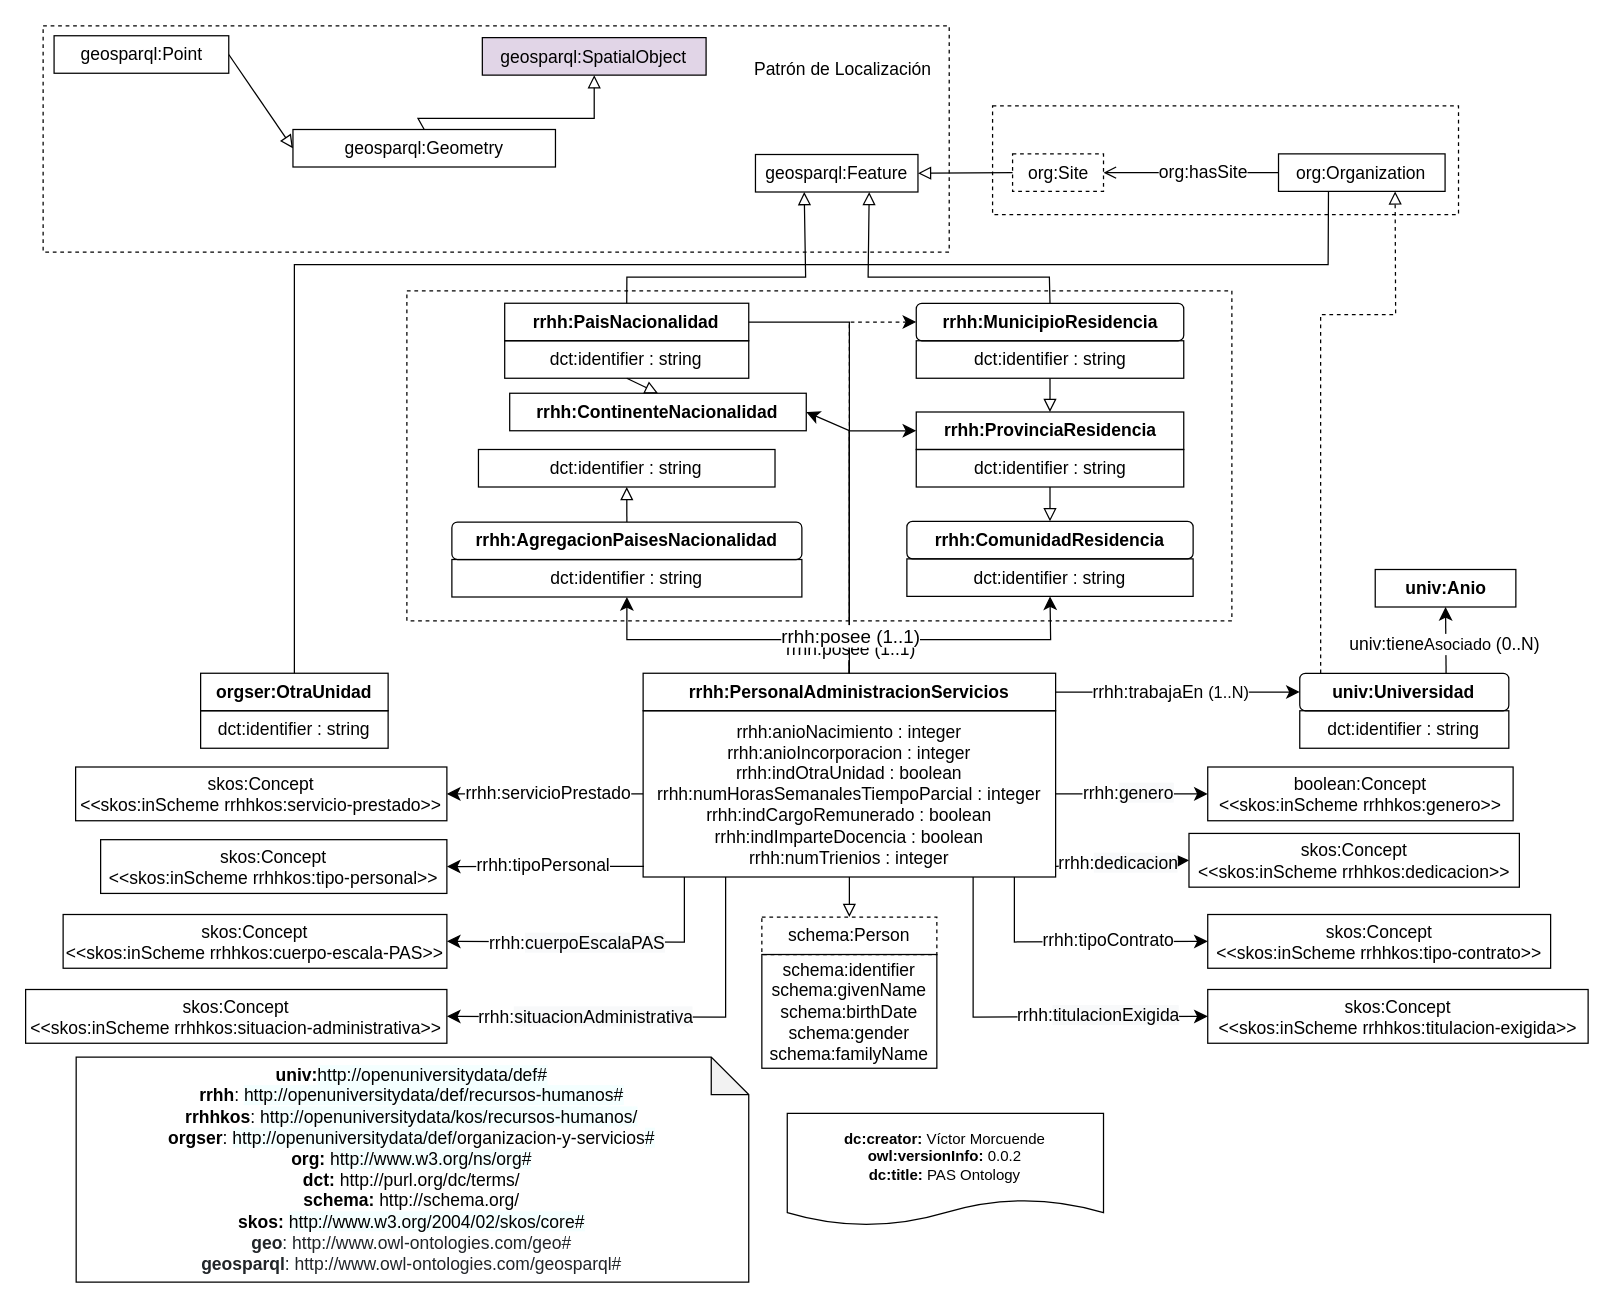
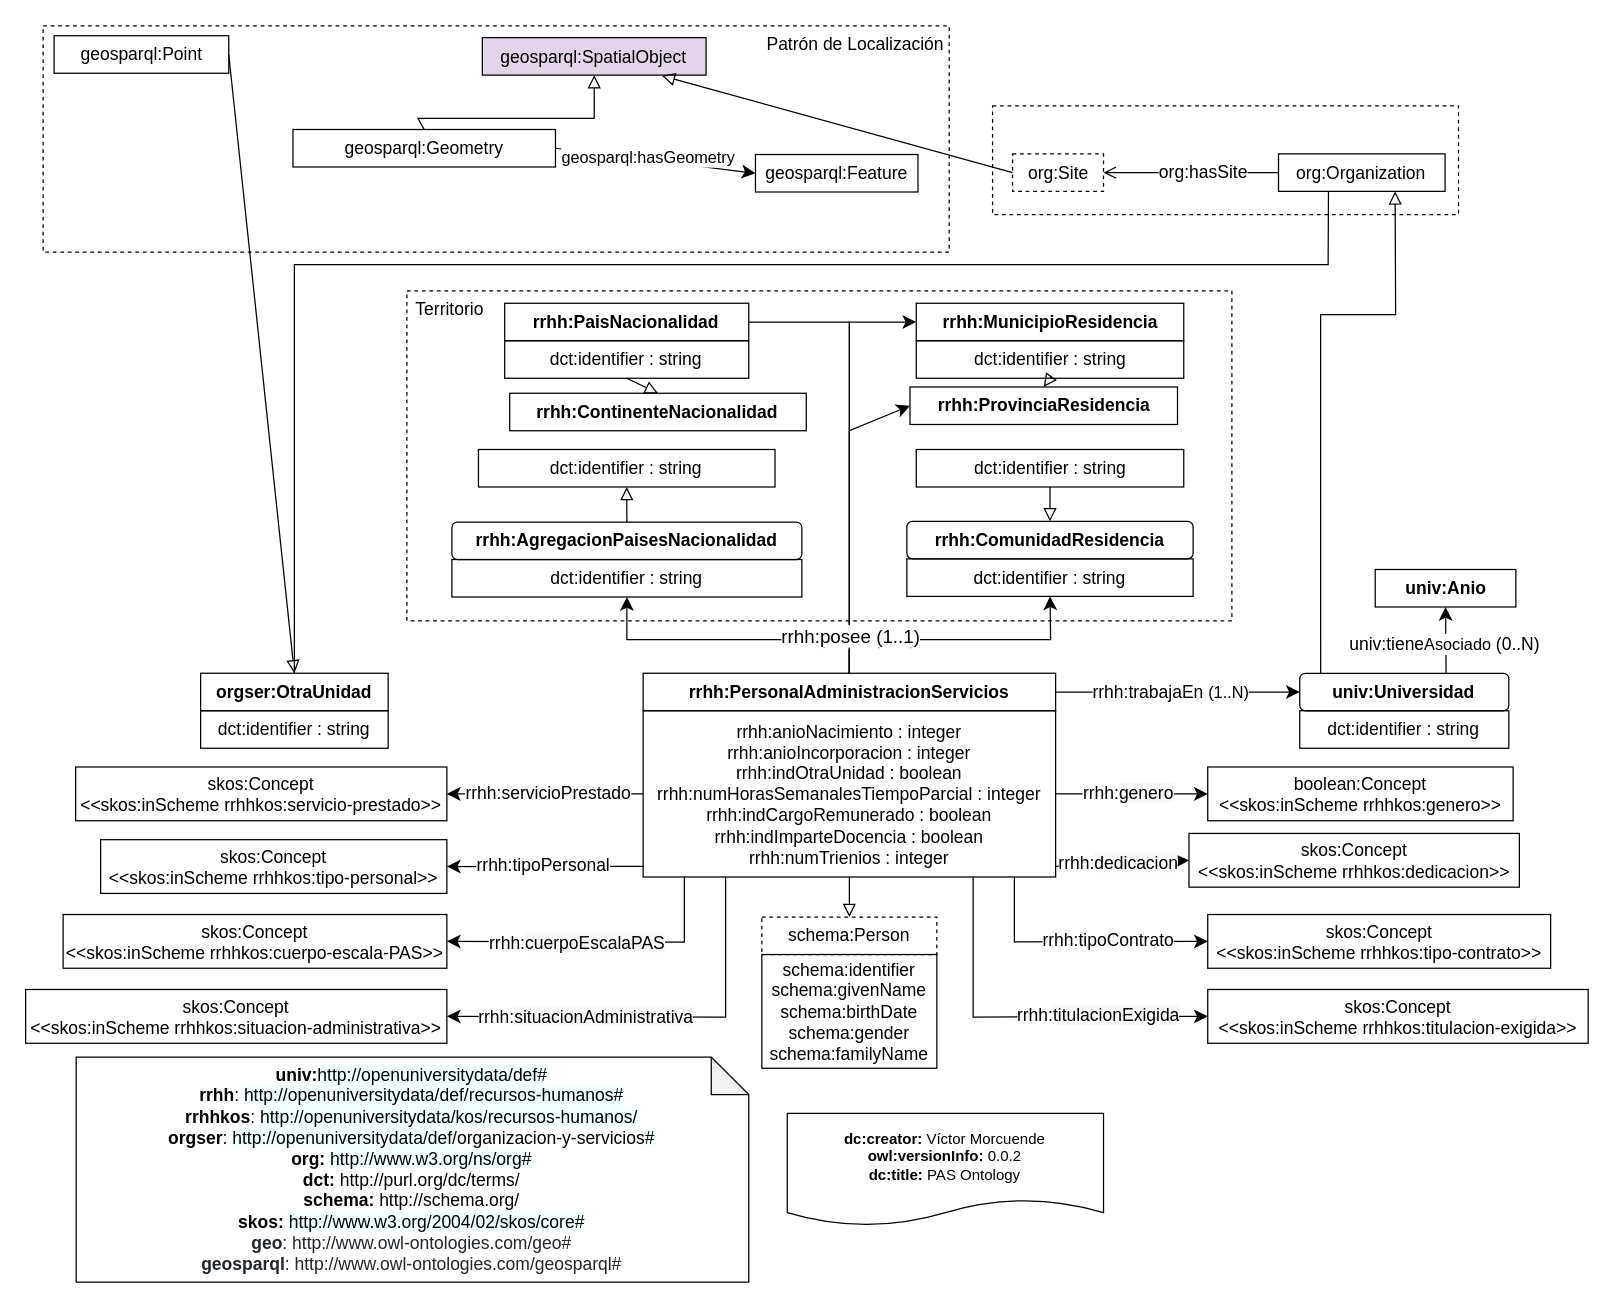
- <mxCell id="51" value="&lt;font style=&quot;font-size: 14px&quot;&gt;Patrón de Localización&lt;/font&gt;" style="text;html=1;strokeColor=none;fillColor=none;align=center;verticalAlign=middle;whiteSpace=wrap;rounded=0;dashed=1;" parent="1" vertex="1"><mxGeometry x="598.87" y="40" width="150" height="30" as="geometry" /></mxCell>
+ <mxCell id="51" value="&lt;font style=&quot;font-size: 14px&quot;&gt;Patrón de Localización&lt;/font&gt;" style="text;html=1;strokeColor=none;fillColor=none;align=center;verticalAlign=middle;whiteSpace=wrap;rounded=0;dashed=1;" parent="1" vertex="1"><mxGeometry x="608.87" y="20" width="150" height="30" as="geometry" /></mxCell>
- <mxCell id="55" value="" style="endArrow=block;html=1;fontColor=#000099;exitX=1;exitY=0.5;exitDx=0;exitDy=0;endFill=0;entryX=0;entryY=0.5;entryDx=0;entryDy=0;endSize=8;arcSize=0;rounded=0;fontSize=14;" parent="1" source="63" target="60" edge="1"><mxGeometry width="50" height="50" relative="1" as="geometry"><mxPoint x="-41.63" y="355" as="sourcePoint" /><mxPoint x="328.12" y="183.5" as="targetPoint" /></mxGeometry></mxCell>
+ <mxCell id="55" value="" style="endArrow=block;html=1;fontColor=#000099;exitX=1;exitY=0.5;exitDx=0;exitDy=0;endFill=0;endSize=8;arcSize=0;rounded=0;fontSize=14;" parent="1" source="63" target="10" edge="1"><mxGeometry width="50" height="50" relative="1" as="geometry"><mxPoint x="-41.63" y="355" as="sourcePoint" /><mxPoint x="328.12" y="183.5" as="targetPoint" /></mxGeometry></mxCell>
+ <mxCell id="53" value="" style="endArrow=classic;html=1;exitX=1;exitY=0.5;exitDx=0;exitDy=0;entryX=0;entryY=0.5;entryDx=0;entryDy=0;endSize=8;arcSize=0;rounded=0;fontSize=14;" parent="1" source="60" target="61" edge="1"><mxGeometry width="50" height="50" relative="1" as="geometry"><mxPoint x="428.87" y="138.5" as="sourcePoint" /><mxPoint x="598.87" y="138.5" as="targetPoint" /></mxGeometry></mxCell>
+ <mxCell id="54" value="&lt;span style=&quot;font-size: 13px&quot;&gt;geosparql:hasGeometry&lt;/span&gt;" style="text;html=1;align=center;verticalAlign=middle;resizable=0;points=[];labelBackgroundColor=#ffffff;fontSize=14;fillColor=none;" parent="53" vertex="1" connectable="0"><mxGeometry x="-0.127" relative="1" as="geometry"><mxPoint x="4" y="-2" as="offset" /></mxGeometry></mxCell>
- <mxCell id="62" value="" style="endArrow=block;html=1;fontColor=#000099;exitX=0;exitY=0.5;exitDx=0;exitDy=0;endFill=0;entryX=1;entryY=0.5;entryDx=0;entryDy=0;endSize=8;arcSize=0;rounded=0;fontSize=14;" parent="1" source="56" target="61" edge="1"><mxGeometry width="50" height="50" relative="1" as="geometry"><mxPoint x="343.865" y="214" as="sourcePoint" /><mxPoint x="343.86" y="183.5" as="targetPoint" /></mxGeometry></mxCell>
+ <mxCell id="62" value="" style="endArrow=block;html=1;fontColor=#000099;exitX=0;exitY=0.5;exitDx=0;exitDy=0;endFill=0;endSize=8;arcSize=0;rounded=0;fontSize=14;" parent="1" source="56" target="50" edge="1"><mxGeometry width="50" height="50" relative="1" as="geometry"><mxPoint x="343.865" y="214" as="sourcePoint" /><mxPoint x="343.86" y="183.5" as="targetPoint" /></mxGeometry></mxCell>
- <mxCell id="13" value="" style="endArrow=block;html=1;fontColor=#000099;endFill=0;endSize=8;arcSize=0;rounded=0;entryX=0.3;entryY=1;entryDx=0;entryDy=0;exitX=0.5;exitY=0;exitDx=0;exitDy=0;" parent="1" source="12" target="61" edge="1"><mxGeometry width="50" height="50" relative="1" as="geometry"><mxPoint x="160.76" y="383" as="sourcePoint" /><mxPoint x="597.9" y="129" as="targetPoint" /><Array as="points"><mxPoint x="501" y="221" /><mxPoint x="644" y="221" /></Array></mxGeometry></mxCell>
- <mxCell id="24" value="" style="endArrow=block;html=1;fontColor=#000099;endFill=0;endSize=8;arcSize=0;rounded=0;entryX=0.7;entryY=1;entryDx=0;entryDy=0;exitX=0.5;exitY=0;exitDx=0;exitDy=0;" parent="1" source="23" target="61" edge="1"><mxGeometry width="50" height="50" relative="1" as="geometry"><mxPoint x="743.25" y="313" as="sourcePoint" /><mxPoint x="669.5" y="129" as="targetPoint" /><Array as="points"><mxPoint x="839" y="221" /><mxPoint x="694" y="221" /></Array></mxGeometry></mxCell>
+ <mxCell id="65" value="&lt;font style=&quot;font-size: 14px&quot;&gt;Territorio&lt;/font&gt;" style="text;html=1;strokeColor=none;fillColor=none;align=center;verticalAlign=middle;whiteSpace=wrap;rounded=0;dashed=1;" parent="1" vertex="1"><mxGeometry x="325" y="232" width="69" height="30" as="geometry" /></mxCell>
- <mxCell id="89" value="" style="endArrow=classic;html=1;endSize=8;arcSize=0;rounded=0;fontFamily=Helvetica;fontSize=14;exitX=0.5;exitY=0;exitDx=0;exitDy=0;entryX=0;entryY=0.5;entryDx=0;entryDy=0;dashed=1;" parent="1" source="39" target="23" edge="1"><mxGeometry width="50" height="50" relative="1" as="geometry"><mxPoint x="688.985" y="569" as="sourcePoint" /><mxPoint x="608.5" y="267" as="targetPoint" /><Array as="points"><mxPoint x="679" y="257" /></Array></mxGeometry></mxCell>
+ <mxCell id="89" value="" style="endArrow=classic;html=1;endSize=8;arcSize=0;rounded=0;fontFamily=Helvetica;fontSize=14;exitX=0.5;exitY=0;exitDx=0;exitDy=0;entryX=0;entryY=0.5;entryDx=0;entryDy=0;" parent="1" source="39" target="23" edge="1"><mxGeometry width="50" height="50" relative="1" as="geometry"><mxPoint x="688.985" y="569" as="sourcePoint" /><mxPoint x="608.5" y="267" as="targetPoint" /><Array as="points"><mxPoint x="679" y="257" /></Array></mxGeometry></mxCell>
- <mxCell id="23" value="&lt;b&gt;&lt;span style=&quot;background-color: rgb(255, 255, 255);&quot;&gt;rrhh&lt;/span&gt;&lt;/b&gt;&lt;b&gt;:MunicipioR&lt;/b&gt;&lt;b&gt;esidencia&lt;/b&gt;" style="whiteSpace=wrap;html=1;snapToPoint=1;points=[[0.1,0],[0.2,0],[0.3,0],[0.4,0],[0.5,0],[0.6,0],[0.7,0],[0.8,0],[0.9,0],[0,0.1],[0,0.3],[0,0.5],[0,0.7],[0,0.9],[0.1,1],[0.2,1],[0.3,1],[0.4,1],[0.5,1],[0.6,1],[0.7,1],[0.8,1],[0.9,1],[1,0.1],[1,0.3],[1,0.5],[1,0.7],[1,0.9]];fontFamily=Helvetica;fontSize=14;fillColor=none;rounded=1;" parent="1" vertex="1"><mxGeometry x="732.5" y="242" width="214" height="30" as="geometry" /></mxCell>
+ <mxCell id="23" value="&lt;b&gt;&lt;span style=&quot;background-color: rgb(255, 255, 255);&quot;&gt;rrhh&lt;/span&gt;&lt;/b&gt;&lt;b&gt;:MunicipioR&lt;/b&gt;&lt;b&gt;esidencia&lt;/b&gt;" style="rounded=0;whiteSpace=wrap;html=1;snapToPoint=1;points=[[0.1,0],[0.2,0],[0.3,0],[0.4,0],[0.5,0],[0.6,0],[0.7,0],[0.8,0],[0.9,0],[0,0.1],[0,0.3],[0,0.5],[0,0.7],[0,0.9],[0.1,1],[0.2,1],[0.3,1],[0.4,1],[0.5,1],[0.6,1],[0.7,1],[0.8,1],[0.9,1],[1,0.1],[1,0.3],[1,0.5],[1,0.7],[1,0.9]];fontFamily=Helvetica;fontSize=14;fillColor=none;" parent="1" vertex="1"><mxGeometry x="732.5" y="242" width="214" height="30" as="geometry" /></mxCell>
- <mxCell id="64" value="" style="endArrow=block;html=1;fontColor=#000099;endFill=0;endSize=8;arcSize=0;rounded=0;entryX=0.7;entryY=1;entryDx=0;entryDy=0;exitX=0.1;exitY=0;exitDx=0;exitDy=0;dashed=1;" parent="1" source="6" target="57" edge="1"><mxGeometry width="50" height="50" relative="1" as="geometry"><mxPoint x="1104" y="551" as="sourcePoint" /><mxPoint x="1074" y="221" as="targetPoint" /><Array as="points"><mxPoint x="1056" y="251" /><mxPoint x="1116" y="251" /></Array></mxGeometry></mxCell>
+ <mxCell id="64" value="" style="endArrow=block;html=1;fontColor=#000099;endFill=0;endSize=8;arcSize=0;rounded=0;entryX=0.7;entryY=1;entryDx=0;entryDy=0;exitX=0.1;exitY=0;exitDx=0;exitDy=0;" parent="1" source="6" target="57" edge="1"><mxGeometry width="50" height="50" relative="1" as="geometry"><mxPoint x="1104" y="551" as="sourcePoint" /><mxPoint x="1074" y="221" as="targetPoint" /><Array as="points"><mxPoint x="1056" y="251" /><mxPoint x="1116" y="251" /></Array></mxGeometry></mxCell>
- <mxCell id="85" value="" style="endArrow=classic;html=1;endSize=8;arcSize=0;rounded=0;fontFamily=Helvetica;fontSize=14;exitX=0.5;exitY=0;exitDx=0;exitDy=0;entryX=1;entryY=0.5;entryDx=0;entryDy=0;" parent="1" source="39" target="15" edge="1"><mxGeometry width="50" height="50" relative="1" as="geometry"><mxPoint x="688.985" y="569" as="sourcePoint" /><mxPoint x="742.5" y="354" as="targetPoint" /><Array as="points"><mxPoint x="679" y="344" /></Array></mxGeometry></mxCell>
- <mxCell id="86" value="&lt;div&gt;rrhh:posee (1..1)&lt;/div&gt;" style="text;html=1;align=center;verticalAlign=middle;resizable=0;points=[];labelBackgroundColor=#ffffff;fontFamily=Helvetica;fontSize=14;fillColor=none;" parent="85" vertex="1" connectable="0"><mxGeometry x="-0.127" relative="1" as="geometry"><mxPoint y="81" as="offset" /></mxGeometry></mxCell>
- <mxCell id="21" value="&lt;b&gt;&lt;span style=&quot;background-color: rgb(255, 255, 255);&quot;&gt;rrhh&lt;/span&gt;&lt;/b&gt;&lt;b&gt;:ProvinciaR&lt;/b&gt;&lt;b&gt;esidencia&lt;/b&gt;" style="rounded=0;whiteSpace=wrap;html=1;snapToPoint=1;points=[[0.1,0],[0.2,0],[0.3,0],[0.4,0],[0.5,0],[0.6,0],[0.7,0],[0.8,0],[0.9,0],[0,0.1],[0,0.3],[0,0.5],[0,0.7],[0,0.9],[0.1,1],[0.2,1],[0.3,1],[0.4,1],[0.5,1],[0.6,1],[0.7,1],[0.8,1],[0.9,1],[1,0.1],[1,0.3],[1,0.5],[1,0.7],[1,0.9]];fontFamily=Helvetica;fontSize=14;fillColor=none;" parent="1" vertex="1"><mxGeometry x="732.5" y="329" width="214" height="30" as="geometry" /></mxCell>
+ <mxCell id="21" value="&lt;b&gt;&lt;span style=&quot;background-color: rgb(255, 255, 255);&quot;&gt;rrhh&lt;/span&gt;&lt;/b&gt;&lt;b&gt;:ProvinciaR&lt;/b&gt;&lt;b&gt;esidencia&lt;/b&gt;" style="rounded=0;whiteSpace=wrap;html=1;snapToPoint=1;points=[[0.1,0],[0.2,0],[0.3,0],[0.4,0],[0.5,0],[0.6,0],[0.7,0],[0.8,0],[0.9,0],[0,0.1],[0,0.3],[0,0.5],[0,0.7],[0,0.9],[0.1,1],[0.2,1],[0.3,1],[0.4,1],[0.5,1],[0.6,1],[0.7,1],[0.8,1],[0.9,1],[1,0.1],[1,0.3],[1,0.5],[1,0.7],[1,0.9]];fontFamily=Helvetica;fontSize=14;fillColor=none;" parent="1" vertex="1"><mxGeometry x="727.5" y="309" width="214" height="30" as="geometry" /></mxCell>
